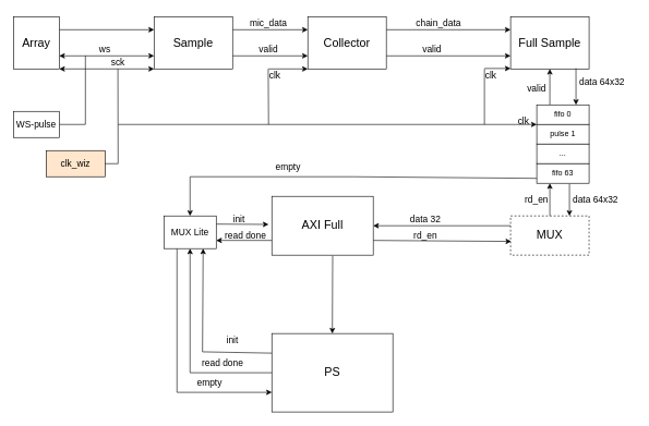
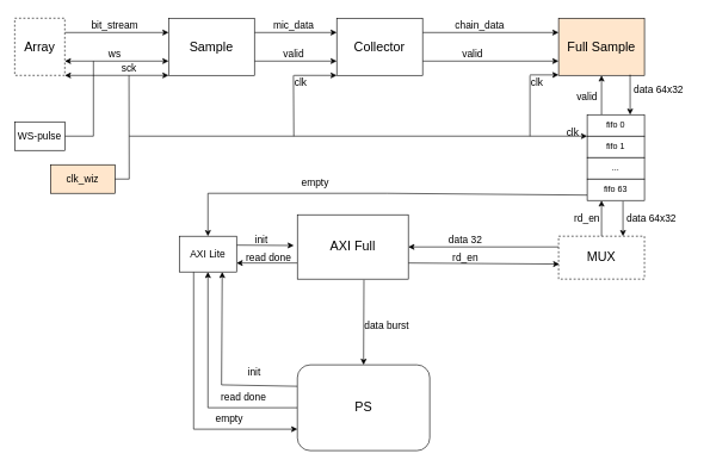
+ <mxCell id="44" value="bit_stream" style="text;strokeColor=none;align=center;fillColor=none;html=1;verticalAlign=middle;whiteSpace=wrap;rounded=0;fontSize=14;" vertex="1" parent="1"><mxGeometry x="130" y="20" width="60" height="30" as="geometry" /></mxCell>
- <mxCell id="3" value="&lt;font style=&quot;font-size: 18px;&quot;&gt;Array&lt;/font&gt;" style="whiteSpace=wrap;html=1;" vertex="1" parent="1"><mxGeometry x="20" y="25" width="70" height="80" as="geometry" /></mxCell>
+ <mxCell id="3" value="&lt;font style=&quot;font-size: 18px;&quot;&gt;Array&lt;/font&gt;" style="whiteSpace=wrap;html=1;dashed=1;" vertex="1" parent="1"><mxGeometry x="20" y="25" width="70" height="80" as="geometry" /></mxCell>
- <mxCell id="9" value="&lt;font style=&quot;font-size: 18px;&quot;&gt;Full Sample&lt;/font&gt;" style="whiteSpace=wrap;html=1;" vertex="1" parent="1"><mxGeometry x="780" y="25" width="120" height="80" as="geometry" /></mxCell>
+ <mxCell id="9" value="&lt;font style=&quot;font-size: 18px;&quot;&gt;Full Sample&lt;/font&gt;" style="whiteSpace=wrap;html=1;fillColor=#ffe6cc;" vertex="1" parent="1"><mxGeometry x="780" y="25" width="120" height="80" as="geometry" /></mxCell>
- <mxCell id="68" value="pulse 1" style="whiteSpace=wrap;html=1;" vertex="1" parent="66"><mxGeometry y="30" width="80" height="30" as="geometry" /></mxCell>
+ <mxCell id="68" value="fifo 1" style="whiteSpace=wrap;html=1;" vertex="1" parent="66"><mxGeometry y="30" width="80" height="30" as="geometry" /></mxCell>
- <mxCell id="27" value="&lt;font style=&quot;font-size: 14px;&quot;&gt;MUX Lite&lt;/font&gt;" style="whiteSpace=wrap;html=1;" vertex="1" parent="1"><mxGeometry x="250" y="330" width="80" height="50" as="geometry" /></mxCell>
+ <mxCell id="27" value="&lt;font style=&quot;font-size: 14px;&quot;&gt;AXI Lite&lt;/font&gt;" style="whiteSpace=wrap;html=1;" vertex="1" parent="1"><mxGeometry x="250" y="330" width="80" height="50" as="geometry" /></mxCell>
+ <mxCell id="61" value="data burst" style="text;strokeColor=none;align=center;fillColor=none;html=1;verticalAlign=middle;whiteSpace=wrap;rounded=0;fontSize=14;" vertex="1" parent="1"><mxGeometry x="490" y="440" width="100" height="30" as="geometry" /></mxCell>
- <mxCell id="36" value="&lt;font style=&quot;font-size: 18px;&quot;&gt;PS&lt;/font&gt;" style="whiteSpace=wrap;html=1;" vertex="1" parent="1"><mxGeometry x="415" y="510" width="185" height="120" as="geometry" /></mxCell>
+ <mxCell id="36" value="&lt;font style=&quot;font-size: 18px;&quot;&gt;PS&lt;/font&gt;" style="whiteSpace=wrap;html=1;rounded=1;" vertex="1" parent="1"><mxGeometry x="415" y="510" width="185" height="120" as="geometry" /></mxCell>
